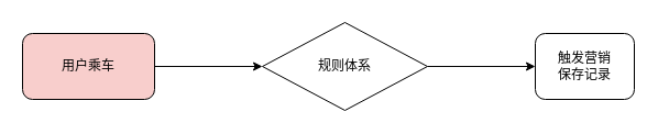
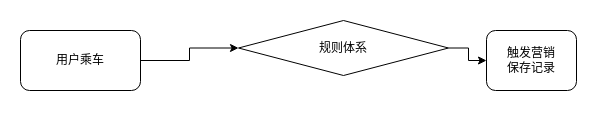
- <mxCell id="3" value="用户乘车" style="rounded=1;whiteSpace=wrap;html=1;fillColor=#f8cecc;" vertex="1" parent="1"><mxGeometry x="20" y="30" width="120" height="60" as="geometry" /></mxCell>
+ <mxCell id="3" value="用户乘车" style="rounded=1;whiteSpace=wrap;html=1;" vertex="1" parent="1"><mxGeometry x="20" y="30" width="120" height="60" as="geometry" /></mxCell>
- <mxCell id="5" value="规则体系" style="rhombus;whiteSpace=wrap;html=1;" vertex="1" parent="1"><mxGeometry x="238" y="20" width="150" height="80" as="geometry" /></mxCell>
+ <mxCell id="5" value="规则体系" style="rhombus;whiteSpace=wrap;html=1;" vertex="1" parent="1"><mxGeometry x="238" y="20" width="210" height="55" as="geometry" /></mxCell>
